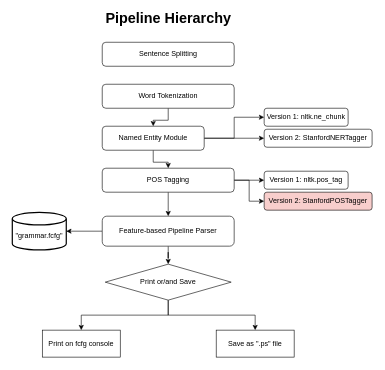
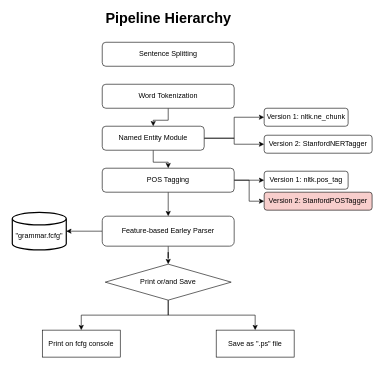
- <mxCell id="18" value="Version 2: StanfordNERTagger" style="rounded=1;whiteSpace=wrap;html=1;" vertex="1" parent="1"><mxGeometry x="440" y="215" width="180" height="30" as="geometry" /></mxCell>
+ <mxCell id="18" value="Version 2: StanfordNERTagger" style="rounded=1;whiteSpace=wrap;html=1;" vertex="1" parent="1"><mxGeometry x="440" y="225" width="180" height="30" as="geometry" /></mxCell>
- <mxCell id="21" value="Feature-based Pipeline Parser" style="rounded=1;whiteSpace=wrap;html=1;" vertex="1" parent="1"><mxGeometry x="170" y="360" width="220" height="50" as="geometry" /></mxCell>
+ <mxCell id="21" value="Feature-based Earley Parser" style="rounded=1;whiteSpace=wrap;html=1;" vertex="1" parent="1"><mxGeometry x="170" y="360" width="220" height="50" as="geometry" /></mxCell>
